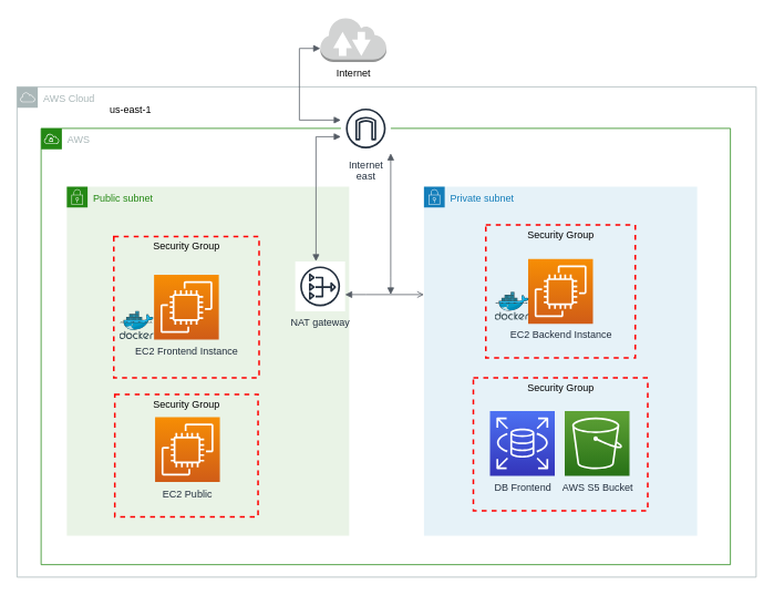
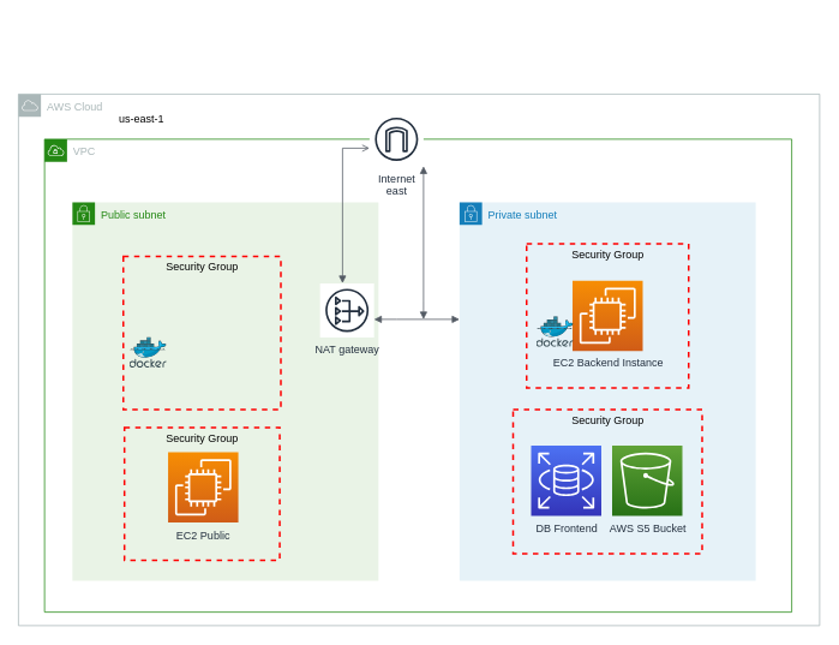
- <mxCell id="24" value="Internet" style="outlineConnect=0;dashed=0;verticalLabelPosition=bottom;verticalAlign=top;align=center;html=1;shape=mxgraph.aws3.internet_2;fillColor=#D2D3D3;gradientColor=none;" parent="1" vertex="1"><mxGeometry x="385.25" y="20" width="79.5" height="54" as="geometry" /></mxCell>
- <mxCell id="25" value="" style="edgeStyle=orthogonalEdgeStyle;html=1;endArrow=block;elbow=vertical;startArrow=block;startFill=1;endFill=1;strokeColor=#545B64;rounded=0;exitX=0;exitY=0.7;exitDx=0;exitDy=0;exitPerimeter=0;" parent="1" source="24" target="22" edge="1"><mxGeometry width="100" relative="1" as="geometry"><mxPoint x="410" y="364" as="sourcePoint" /><mxPoint x="510" y="364" as="targetPoint" /><Array as="points"><mxPoint x="360" y="58" /><mxPoint x="360" y="144" /></Array></mxGeometry></mxCell>
- <mxCell id="23" value="" style="edgeStyle=orthogonalEdgeStyle;html=1;endArrow=block;elbow=vertical;startArrow=block;startFill=1;endFill=1;strokeColor=#545B64;rounded=0;" parent="4" source="12" target="22" edge="1"><mxGeometry width="100" relative="1" as="geometry"><mxPoint x="371" y="210" as="sourcePoint" /><mxPoint x="471" y="210" as="targetPoint" /><Array as="points"><mxPoint x="331" y="10" /></Array></mxGeometry></mxCell>
+ <mxCell id="23" value="" style="edgeStyle=orthogonalEdgeStyle;html=1;endArrow=open;elbow=vertical;startArrow=block;startFill=1;endFill=1;strokeColor=#545B64;rounded=0;" parent="4" source="12" target="22" edge="1"><mxGeometry width="100" relative="1" as="geometry"><mxPoint x="371" y="210" as="sourcePoint" /><mxPoint x="471" y="210" as="targetPoint" /><Array as="points"><mxPoint x="331" y="10" /></Array></mxGeometry></mxCell>
- <mxCell id="4" value="AWS" style="points=[[0,0],[0.25,0],[0.5,0],[0.75,0],[1,0],[1,0.25],[1,0.5],[1,0.75],[1,1],[0.75,1],[0.5,1],[0.25,1],[0,1],[0,0.75],[0,0.5],[0,0.25]];outlineConnect=0;gradientColor=none;html=1;whiteSpace=wrap;fontSize=12;fontStyle=0;container=1;pointerEvents=0;collapsible=0;recursiveResize=0;shape=mxgraph.aws4.group;grIcon=mxgraph.aws4.group_vpc;strokeColor=#248814;fillColor=none;verticalAlign=top;align=left;spacingLeft=30;fontColor=#AAB7B8;dashed=0;" parent="1" vertex="1"><mxGeometry x="49" y="154" width="830" height="525" as="geometry" /></mxCell>
+ <mxCell id="4" value="VPC" style="points=[[0,0],[0.25,0],[0.5,0],[0.75,0],[1,0],[1,0.25],[1,0.5],[1,0.75],[1,1],[0.75,1],[0.5,1],[0.25,1],[0,1],[0,0.75],[0,0.5],[0,0.25]];outlineConnect=0;gradientColor=none;html=1;whiteSpace=wrap;fontSize=12;fontStyle=0;container=1;pointerEvents=0;collapsible=0;recursiveResize=0;shape=mxgraph.aws4.group;grIcon=mxgraph.aws4.group_vpc;strokeColor=#248814;fillColor=none;verticalAlign=top;align=left;spacingLeft=30;fontColor=#AAB7B8;dashed=0;" parent="1" vertex="1"><mxGeometry x="49" y="154" width="830" height="525" as="geometry" /></mxCell>
- <mxCell id="21" value="" style="edgeStyle=orthogonalEdgeStyle;html=1;endArrow=open;elbow=vertical;startArrow=block;startFill=1;endFill=1;strokeColor=#545B64;rounded=0;" parent="4" source="12" target="13" edge="1"><mxGeometry width="100" relative="1" as="geometry"><mxPoint x="361" y="210" as="sourcePoint" /><mxPoint x="461" y="210" as="targetPoint" /><Array as="points"><mxPoint x="391" y="200" /><mxPoint x="391" y="200" /></Array></mxGeometry></mxCell>
+ <mxCell id="21" value="" style="edgeStyle=orthogonalEdgeStyle;html=1;endArrow=block;elbow=vertical;startArrow=block;startFill=1;endFill=1;strokeColor=#545B64;rounded=0;" parent="4" source="12" target="13" edge="1"><mxGeometry width="100" relative="1" as="geometry"><mxPoint x="361" y="210" as="sourcePoint" /><mxPoint x="461" y="210" as="targetPoint" /><Array as="points"><mxPoint x="391" y="200" /><mxPoint x="391" y="200" /></Array></mxGeometry></mxCell>
- <mxCell id="10" value="EC2 Frontend Instance" style="sketch=0;points=[[0,0,0],[0.25,0,0],[0.5,0,0],[0.75,0,0],[1,0,0],[0,1,0],[0.25,1,0],[0.5,1,0],[0.75,1,0],[1,1,0],[0,0.25,0],[0,0.5,0],[0,0.75,0],[1,0.25,0],[1,0.5,0],[1,0.75,0]];outlineConnect=0;fontColor=#232F3E;gradientColor=#F78E04;gradientDirection=north;fillColor=#D05C17;strokeColor=#ffffff;dashed=0;verticalLabelPosition=bottom;verticalAlign=top;align=center;html=1;fontSize=12;fontStyle=0;aspect=fixed;shape=mxgraph.aws4.resourceIcon;resIcon=mxgraph.aws4.ec2;" parent="8" vertex="1"><mxGeometry x="48.5" y="46" width="78" height="78" as="geometry" /></mxCell>
